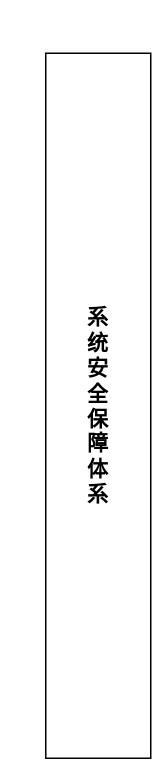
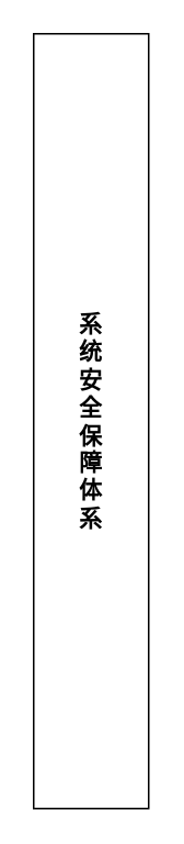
- <mxCell id="2" value="&lt;font face=&quot;calibri, sans-serif&quot;&gt;&lt;span style=&quot;font-size: 14px&quot;&gt;&lt;b&gt;系&lt;br&gt;统&lt;br&gt;安&lt;br&gt;全&lt;br&gt;保&lt;br&gt;障&lt;br&gt;体&lt;br&gt;系&lt;/b&gt;&lt;/span&gt;&lt;/font&gt;" style="rounded=0;whiteSpace=wrap;html=1;" vertex="1" parent="1"><mxGeometry x="30" y="35" width="70" height="470" as="geometry" /></mxCell>
+ <mxCell id="2" value="&lt;font face=&quot;calibri, sans-serif&quot;&gt;&lt;span style=&quot;font-size: 14px&quot;&gt;&lt;b&gt;系&lt;br&gt;统&lt;br&gt;安&lt;br&gt;全&lt;br&gt;保&lt;br&gt;障&lt;br&gt;体&lt;br&gt;系&lt;/b&gt;&lt;/span&gt;&lt;/font&gt;" style="rounded=0;whiteSpace=wrap;html=1;" vertex="1" parent="1"><mxGeometry x="20" y="20" width="70" height="470" as="geometry" /></mxCell>
